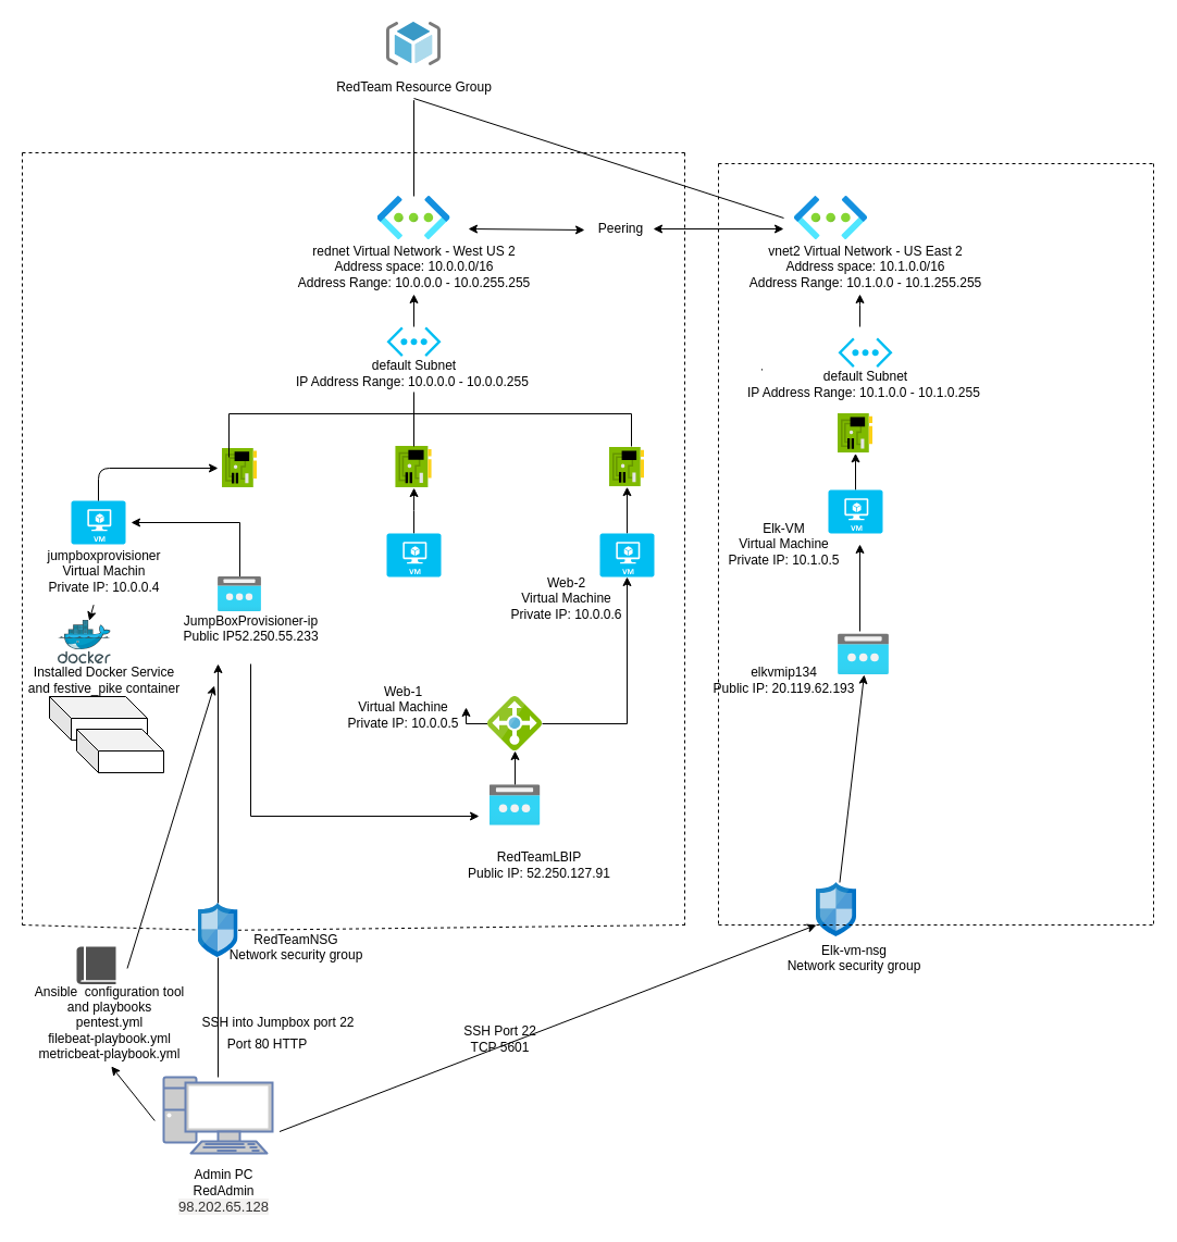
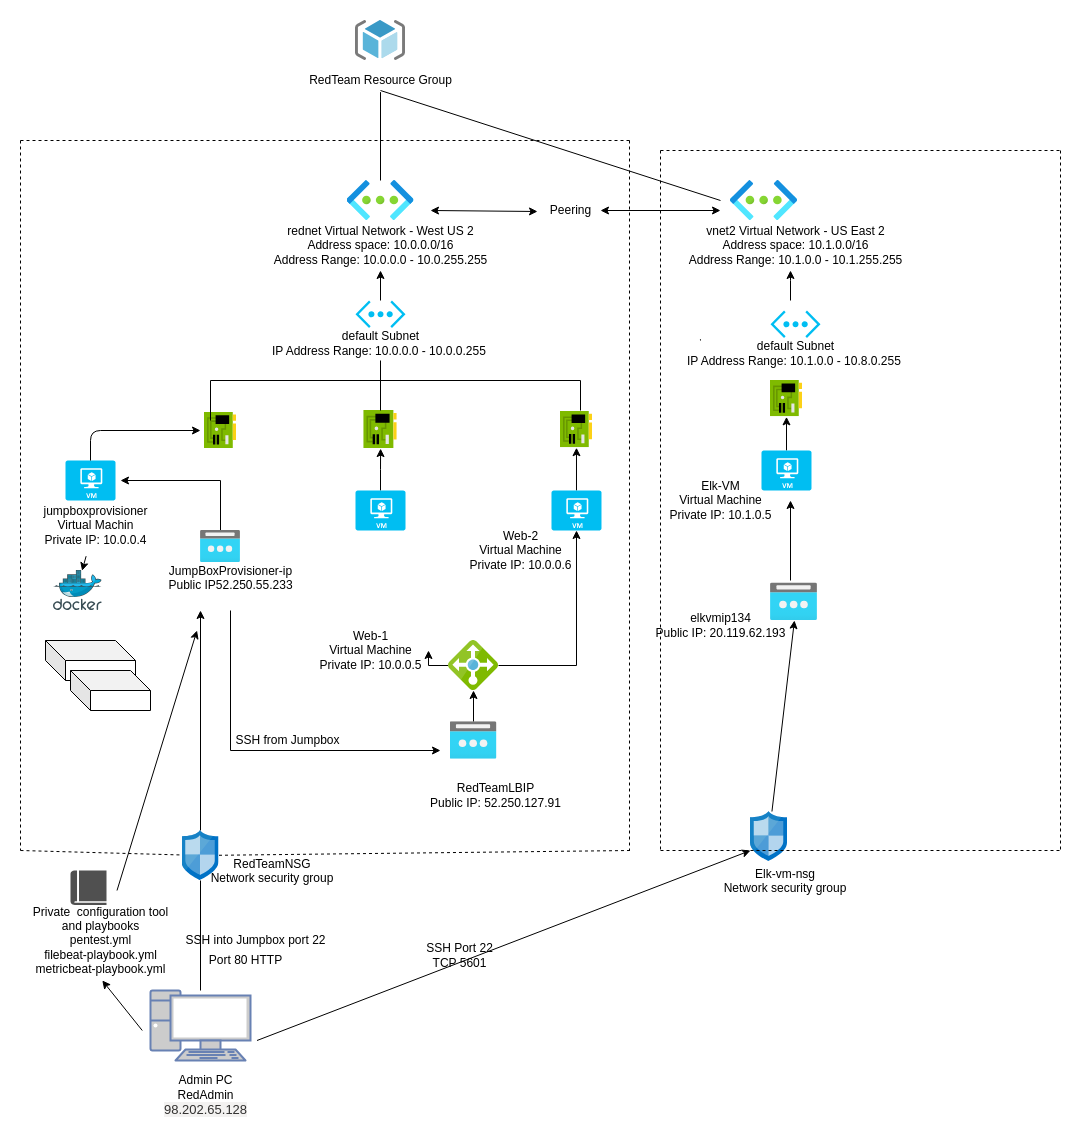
- <mxCell id="62" value="default Subnet&lt;br&gt;IP Address Range:&amp;nbsp;10.1.0.0 - 10.1.0.255&amp;nbsp;" style="text;html=1;align=center;verticalAlign=middle;resizable=0;points=[];autosize=1;" vertex="1" parent="1"><mxGeometry x="680" y="337.5" width="230" height="30" as="geometry" /></mxCell>
+ <mxCell id="62" value="default Subnet&lt;br&gt;IP Address Range:&amp;nbsp;10.1.0.0 - 10.8.0.255&amp;nbsp;" style="text;html=1;align=center;verticalAlign=middle;resizable=0;points=[];autosize=1;" vertex="1" parent="1"><mxGeometry x="680" y="337.5" width="230" height="30" as="geometry" /></mxCell>
- <mxCell id="50" value="Installed Docker Service&lt;br&gt;and festive_pike container" style="text;html=1;resizable=0;autosize=1;align=center;verticalAlign=middle;points=[];fillColor=none;strokeColor=none;rounded=0;" parent="1" vertex="1"><mxGeometry x="20" y="610" width="150" height="30" as="geometry" /></mxCell>
+ <mxCell id="35" value="SSH from Jumpbox" style="text;html=1;resizable=0;autosize=1;align=center;verticalAlign=middle;points=[];fillColor=none;strokeColor=none;rounded=0;" parent="1" vertex="1"><mxGeometry x="226.5" y="730" width="120" height="20" as="geometry" /></mxCell>
- <mxCell id="55" value="Ansible&amp;nbsp; configuration tool &lt;br&gt;and playbooks&lt;br&gt;pentest.yml&lt;br&gt;filebeat-playbook.yml&lt;br&gt;metricbeat-playbook.yml" style="text;html=1;align=center;verticalAlign=middle;resizable=0;points=[];autosize=1;strokeColor=none;fillColor=none;" parent="1" vertex="1"><mxGeometry x="25" y="900" width="150" height="80" as="geometry" /></mxCell>
+ <mxCell id="55" value="Private&amp;nbsp; configuration tool &lt;br&gt;and playbooks&lt;br&gt;pentest.yml&lt;br&gt;filebeat-playbook.yml&lt;br&gt;metricbeat-playbook.yml" style="text;html=1;align=center;verticalAlign=middle;resizable=0;points=[];autosize=1;strokeColor=none;fillColor=none;" parent="1" vertex="1"><mxGeometry x="25" y="900" width="150" height="80" as="geometry" /></mxCell>
